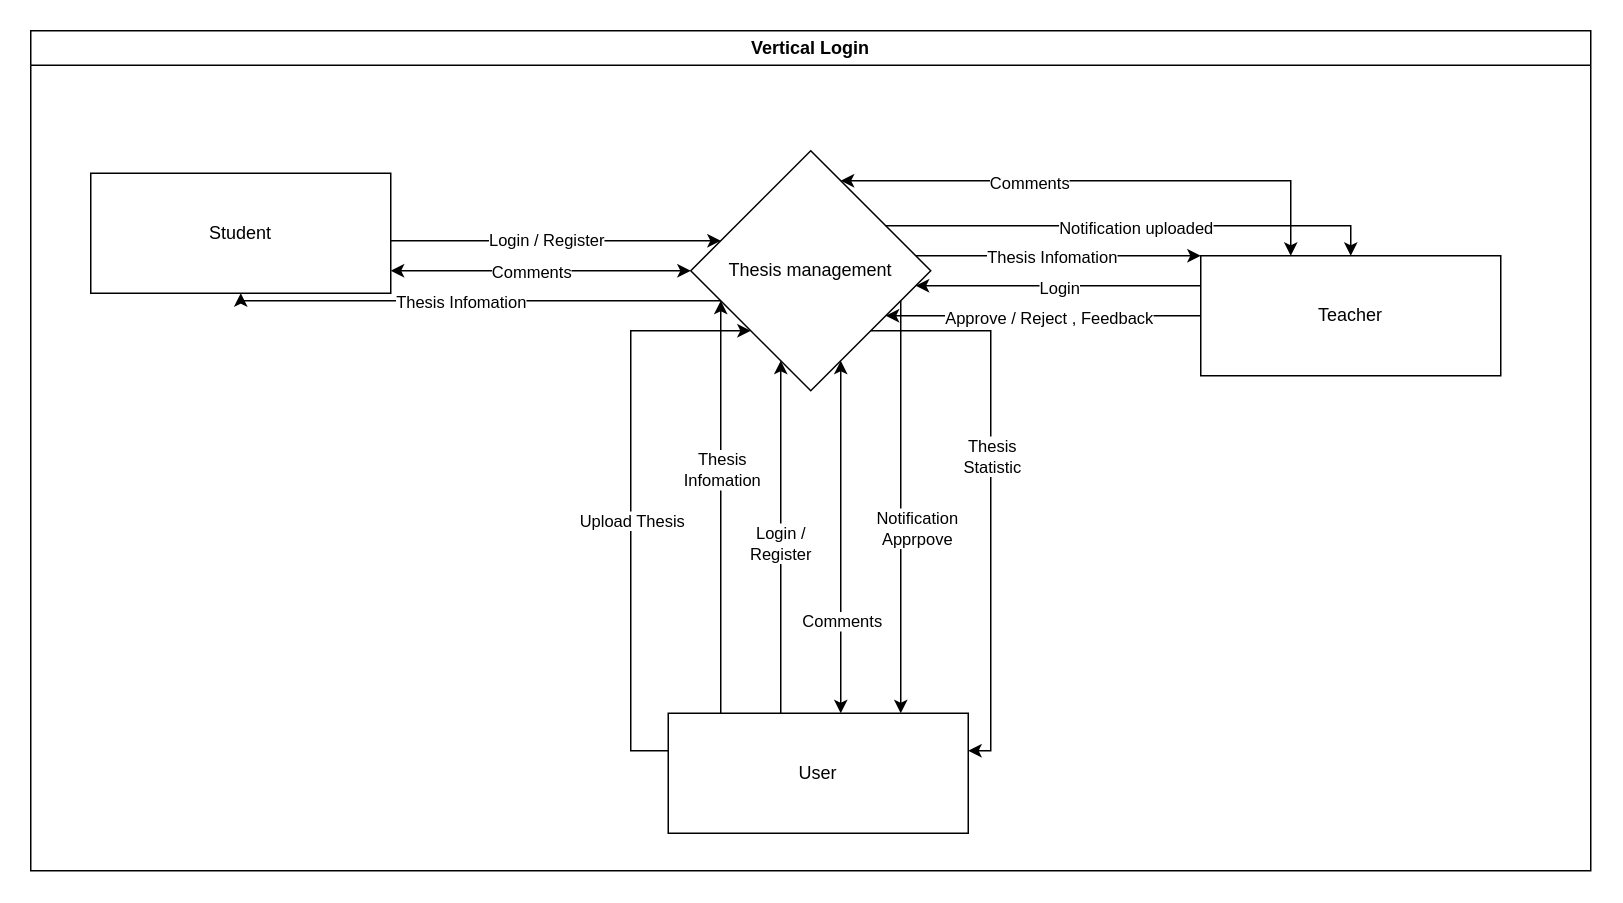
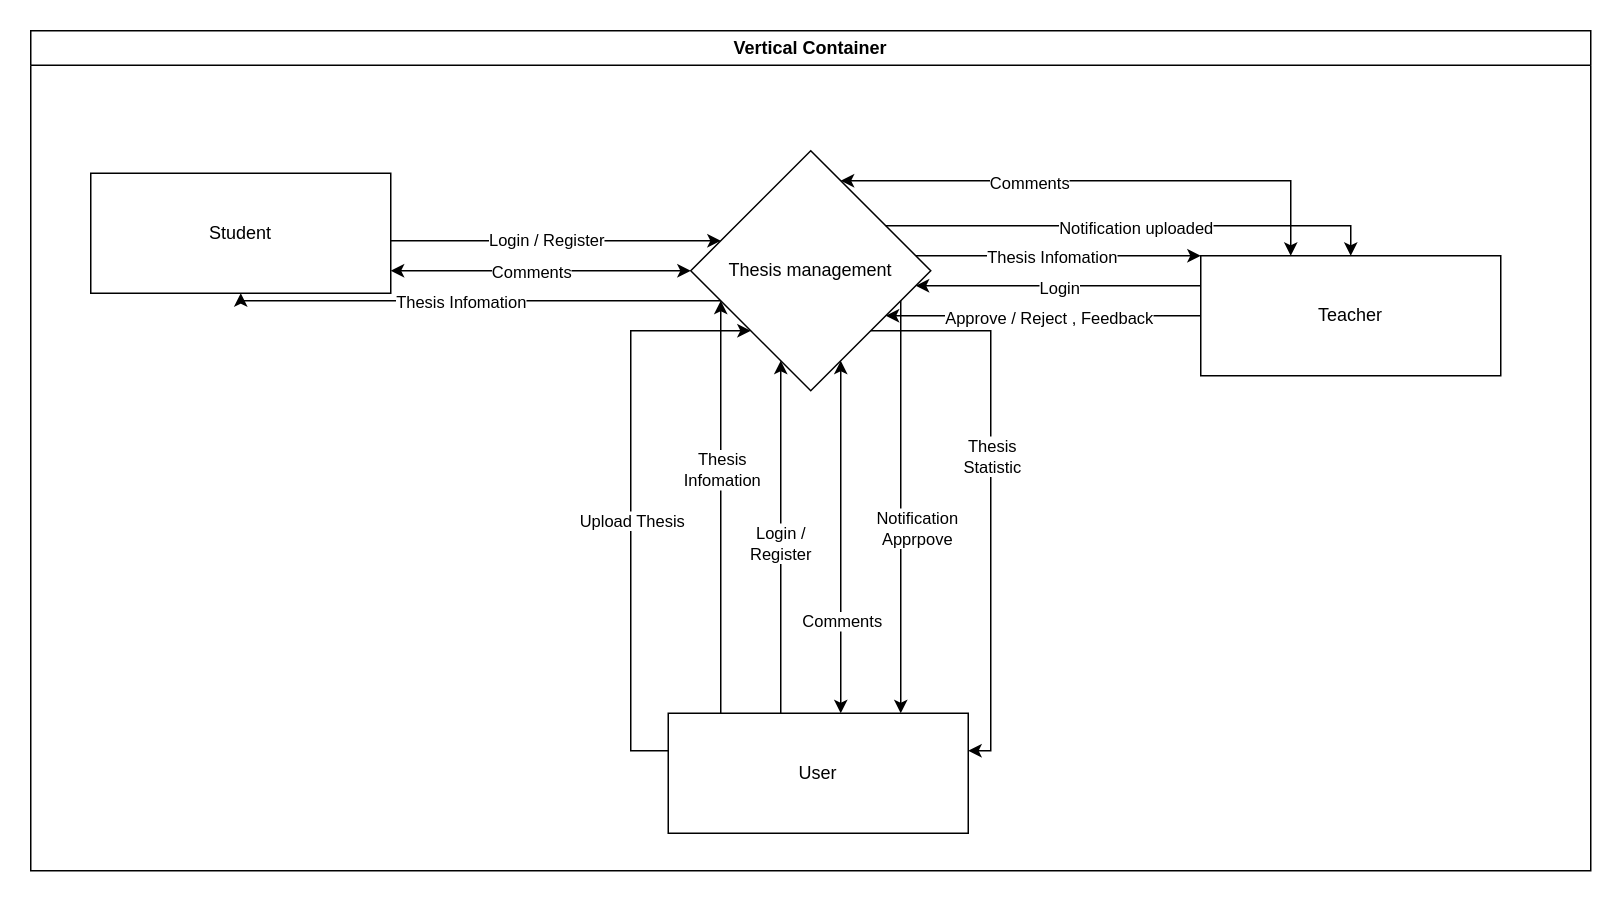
- <mxCell id="2" value="Vertical Login" style="swimlane;whiteSpace=wrap;html=1;" vertex="1" parent="1"><mxGeometry x="20" y="20" width="1040" height="560" as="geometry" /></mxCell>
+ <mxCell id="2" value="Vertical Container" style="swimlane;whiteSpace=wrap;html=1;" vertex="1" parent="1"><mxGeometry x="20" y="20" width="1040" height="560" as="geometry" /></mxCell>
